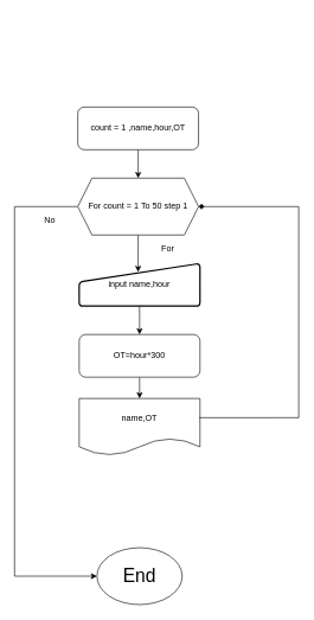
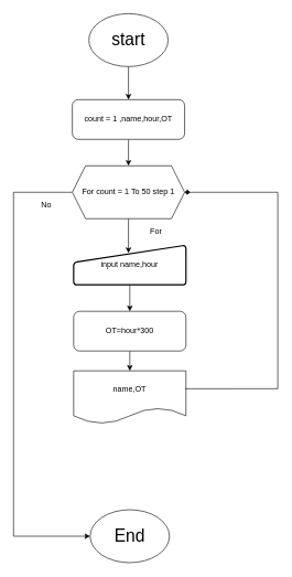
+ <mxCell id="3" value="&lt;font style=&quot;font-size: 26px&quot;&gt;start&lt;/font&gt;" style="ellipse;whiteSpace=wrap;html=1;" parent="1" vertex="1"><mxGeometry x="134" y="20" width="120" height="80" as="geometry" /></mxCell>
+ <mxCell id="2" style="edgeStyle=orthogonalEdgeStyle;rounded=0;orthogonalLoop=1;jettySize=auto;html=1;entryX=0.5;entryY=0;entryDx=0;entryDy=0;" edge="1" parent="1" source="3" target="5"><mxGeometry relative="1" as="geometry"><mxPoint x="194" y="140" as="targetPoint" /></mxGeometry></mxCell>
